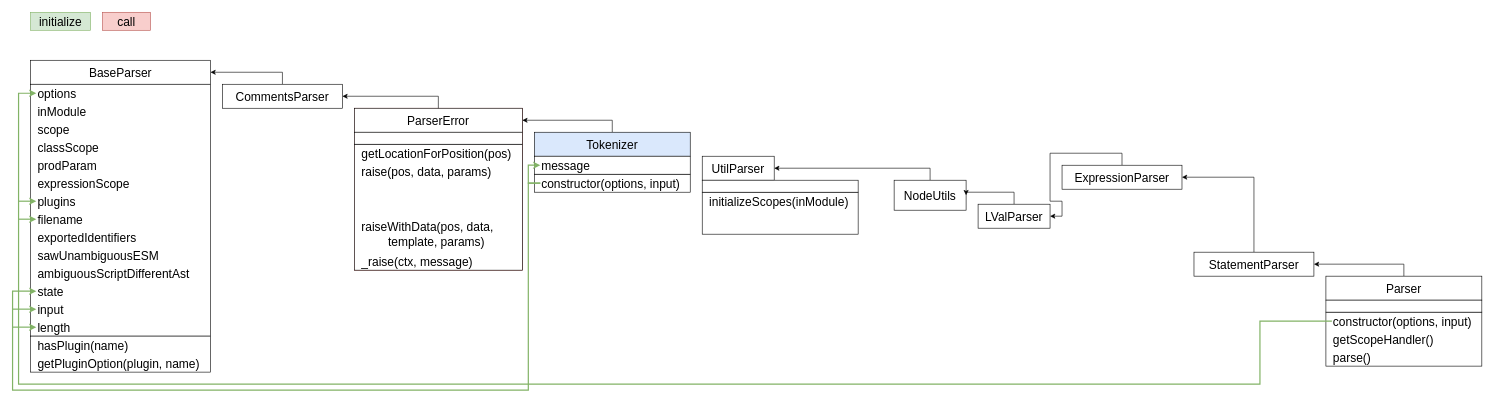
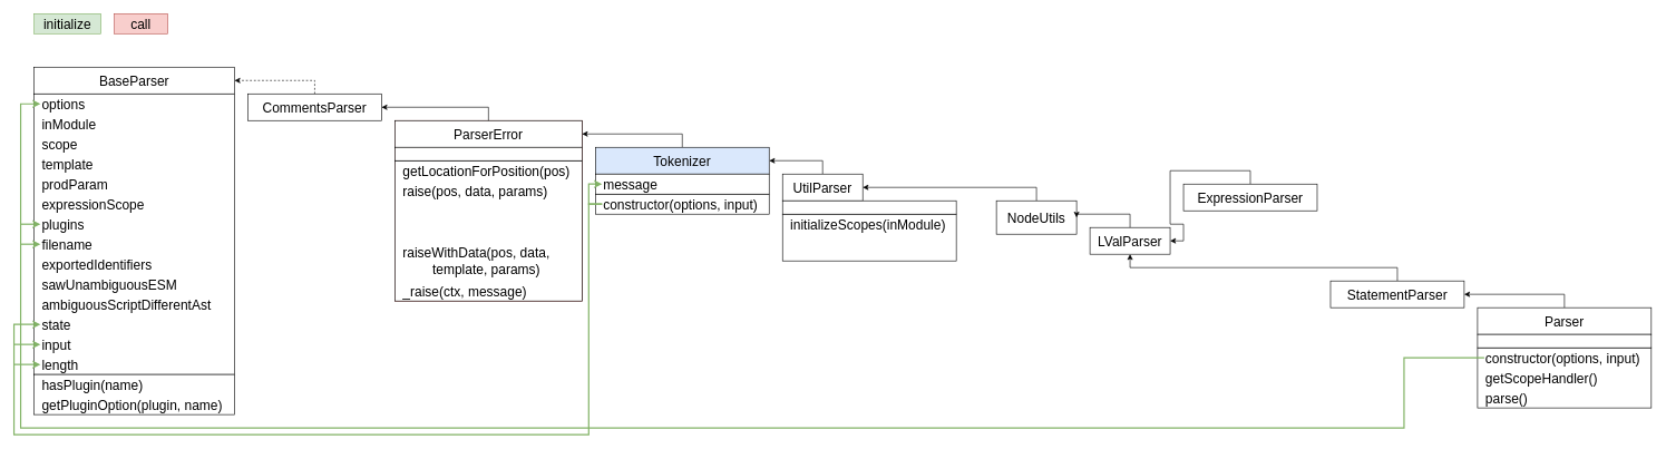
- <mxCell id="4" style="edgeStyle=orthogonalEdgeStyle;rounded=0;orthogonalLoop=1;jettySize=auto;html=1;exitX=0.5;exitY=0;exitDx=0;exitDy=0;entryX=1;entryY=0.5;entryDx=0;entryDy=0;fontSize=20;endArrow=classic;endFill=1;" edge="1" parent="1" source="5" target="20"><mxGeometry relative="1" as="geometry" /></mxCell>
+ <mxCell id="4" style="edgeStyle=orthogonalEdgeStyle;rounded=0;orthogonalLoop=1;jettySize=auto;html=1;exitX=0.5;exitY=0;exitDx=0;exitDy=0;entryX=1;entryY=0.5;entryDx=0;entryDy=0;fontSize=20;endArrow=classic;endFill=1;dashed=1;" edge="1" parent="1" source="5" target="20"><mxGeometry relative="1" as="geometry" /></mxCell>
+ <mxCell id="8" style="edgeStyle=orthogonalEdgeStyle;rounded=0;orthogonalLoop=1;jettySize=auto;html=1;exitX=0.5;exitY=0;exitDx=0;exitDy=0;entryX=1;entryY=0.5;entryDx=0;entryDy=0;fontSize=20;" edge="1" parent="1" source="9" target="7"><mxGeometry relative="1" as="geometry" /></mxCell>
- <mxCell id="25" value="classScope" style="text;strokeColor=none;fillColor=none;align=left;verticalAlign=middle;whiteSpace=wrap;rounded=0;fontSize=20;html=1;" vertex="1" parent="19"><mxGeometry x="9.655" y="130" width="193.103" height="30" as="geometry" /></mxCell>
+ <mxCell id="25" value="template" style="text;strokeColor=none;fillColor=none;align=left;verticalAlign=middle;whiteSpace=wrap;rounded=0;fontSize=20;html=1;" vertex="1" parent="19"><mxGeometry x="9.655" y="130" width="193.103" height="30" as="geometry" /></mxCell>
- <mxCell id="16" style="edgeStyle=orthogonalEdgeStyle;rounded=0;orthogonalLoop=1;jettySize=auto;html=1;exitX=0.5;exitY=0;exitDx=0;exitDy=0;entryX=1;entryY=0.5;entryDx=0;entryDy=0;fontSize=20;" edge="1" parent="1" source="17" target="15"><mxGeometry relative="1" as="geometry" /></mxCell>
+ <mxCell id="16" style="edgeStyle=orthogonalEdgeStyle;rounded=0;orthogonalLoop=1;jettySize=auto;html=1;exitX=0.5;exitY=0;exitDx=0;exitDy=0;fontSize=20;" edge="1" parent="1" source="17" target="13"><mxGeometry relative="1" as="geometry" /></mxCell>
